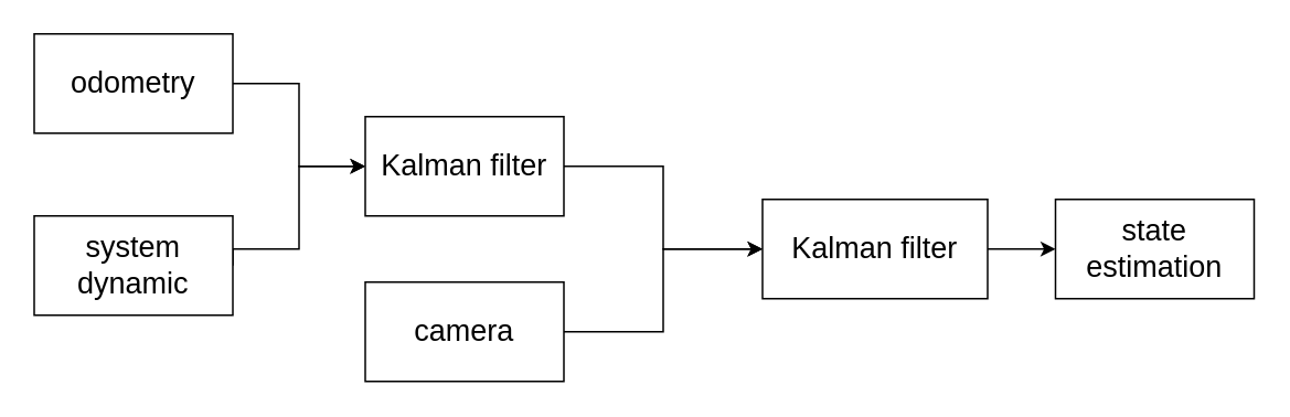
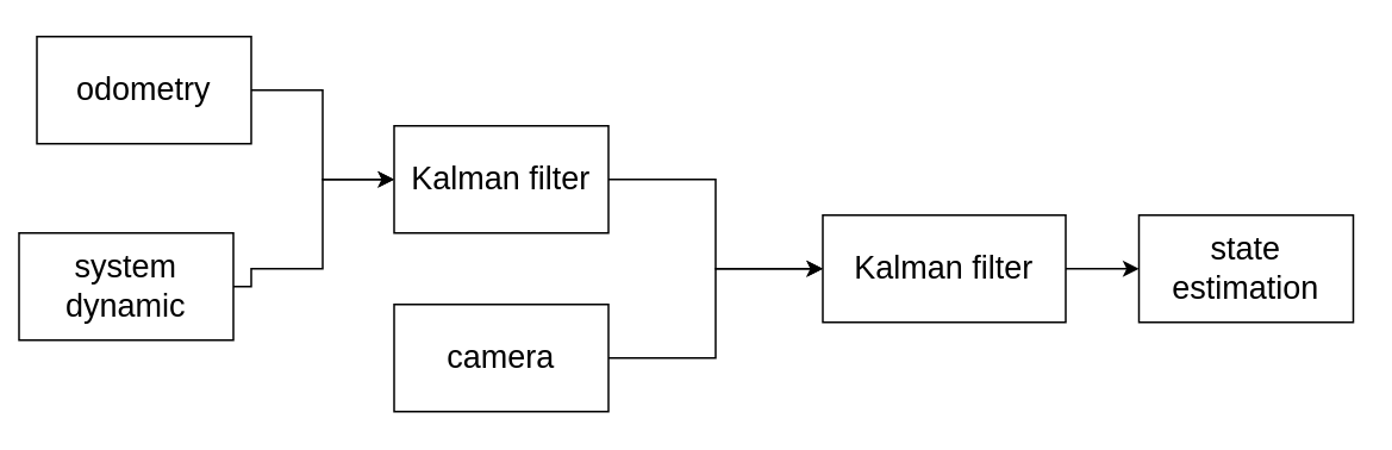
- <mxCell id="3" value="&lt;font style=&quot;font-size: 18px;&quot;&gt;system dynamic&lt;/font&gt;" style="rounded=0;whiteSpace=wrap;html=1;" parent="1" vertex="1"><mxGeometry x="20" y="130" width="120" height="60" as="geometry" /></mxCell>
+ <mxCell id="3" value="&lt;font style=&quot;font-size: 18px;&quot;&gt;system dynamic&lt;/font&gt;" style="rounded=0;whiteSpace=wrap;html=1;" parent="1" vertex="1"><mxGeometry x="10" y="130" width="120" height="60" as="geometry" /></mxCell>
